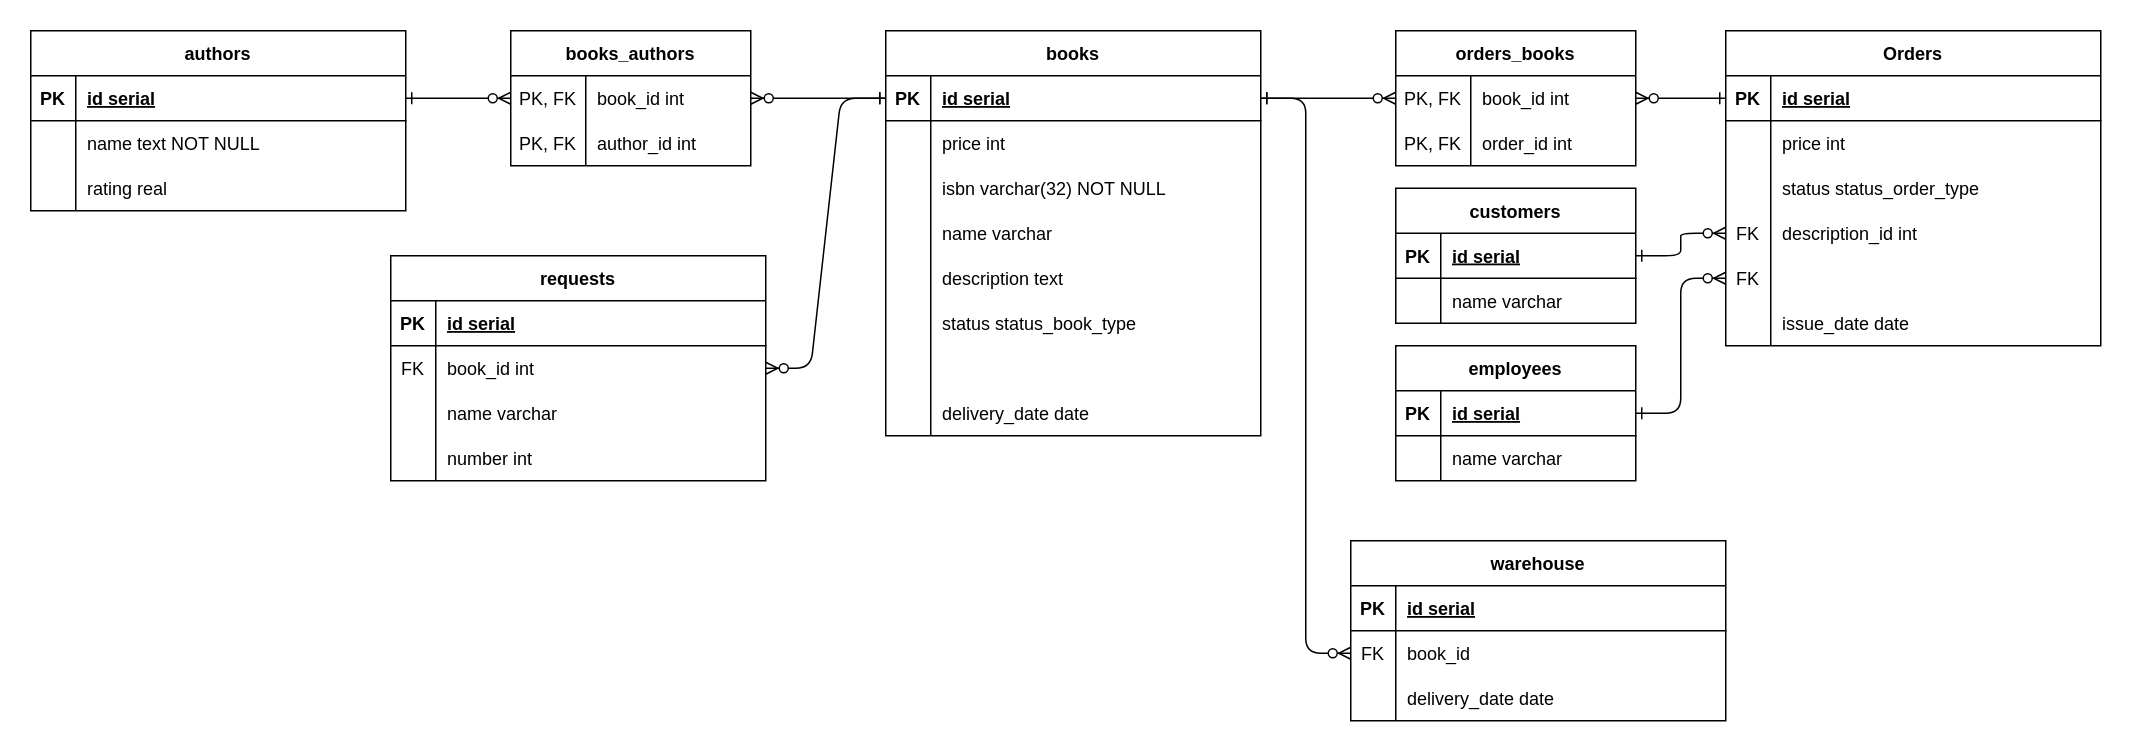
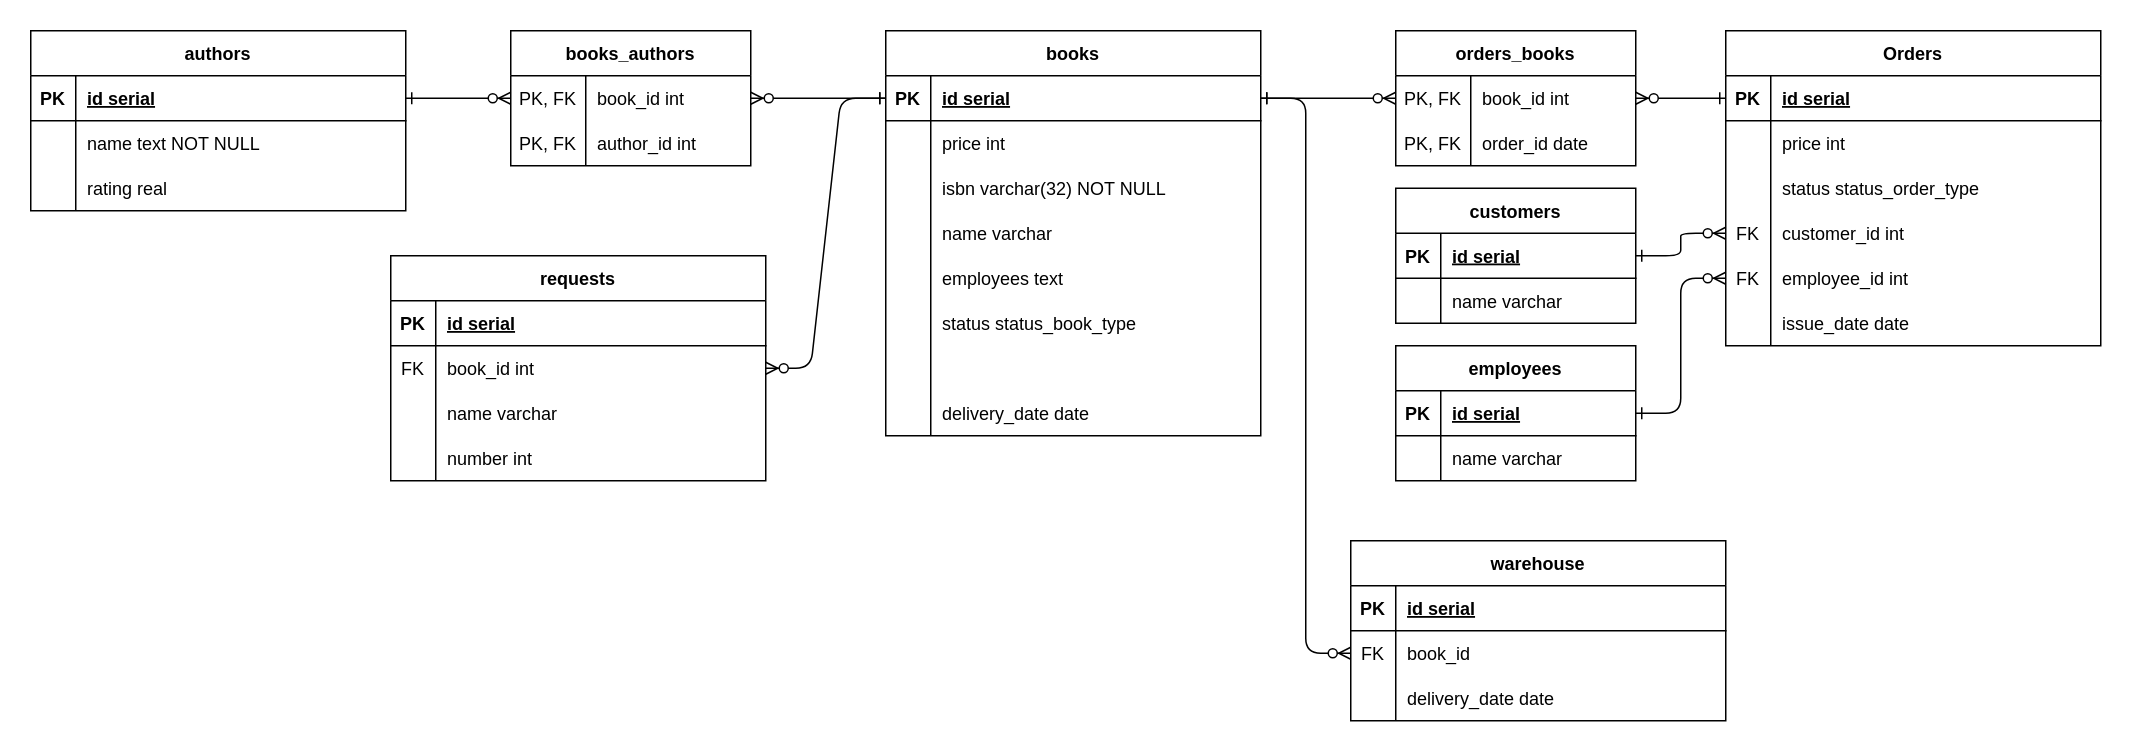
- <mxCell id="84" value="order_id int" style="shape=partialRectangle;overflow=hidden;connectable=0;fillColor=none;top=0;left=0;bottom=0;right=0;align=left;spacingLeft=6;" parent="82" vertex="1"><mxGeometry x="50" width="110" height="30" as="geometry"><mxRectangle width="110" height="30" as="alternateBounds" /></mxGeometry></mxCell>
+ <mxCell id="84" value="order_id date" style="shape=partialRectangle;overflow=hidden;connectable=0;fillColor=none;top=0;left=0;bottom=0;right=0;align=left;spacingLeft=6;" parent="82" vertex="1"><mxGeometry x="50" width="110" height="30" as="geometry"><mxRectangle width="110" height="30" as="alternateBounds" /></mxGeometry></mxCell>
- <mxCell id="14" value="description_id int" style="shape=partialRectangle;overflow=hidden;connectable=0;fillColor=none;top=0;left=0;bottom=0;right=0;align=left;spacingLeft=6;" parent="12" vertex="1"><mxGeometry x="30" width="220" height="30" as="geometry"><mxRectangle width="220" height="30" as="alternateBounds" /></mxGeometry></mxCell>
+ <mxCell id="14" value="customer_id int" style="shape=partialRectangle;overflow=hidden;connectable=0;fillColor=none;top=0;left=0;bottom=0;right=0;align=left;spacingLeft=6;" parent="12" vertex="1"><mxGeometry x="30" width="220" height="30" as="geometry"><mxRectangle width="220" height="30" as="alternateBounds" /></mxGeometry></mxCell>
+ <mxCell id="17" value="employee_id int" style="shape=partialRectangle;overflow=hidden;connectable=0;fillColor=none;top=0;left=0;bottom=0;right=0;align=left;spacingLeft=6;" parent="15" vertex="1"><mxGeometry x="30" width="220" height="30" as="geometry"><mxRectangle width="220" height="30" as="alternateBounds" /></mxGeometry></mxCell>
- <mxCell id="53" value="description text" style="shape=partialRectangle;overflow=hidden;connectable=0;fillColor=none;top=0;left=0;bottom=0;right=0;align=left;spacingLeft=6;" parent="51" vertex="1"><mxGeometry x="30" width="220" height="30" as="geometry"><mxRectangle width="220" height="30" as="alternateBounds" /></mxGeometry></mxCell>
+ <mxCell id="53" value="employees text" style="shape=partialRectangle;overflow=hidden;connectable=0;fillColor=none;top=0;left=0;bottom=0;right=0;align=left;spacingLeft=6;" parent="51" vertex="1"><mxGeometry x="30" width="220" height="30" as="geometry"><mxRectangle width="220" height="30" as="alternateBounds" /></mxGeometry></mxCell>
